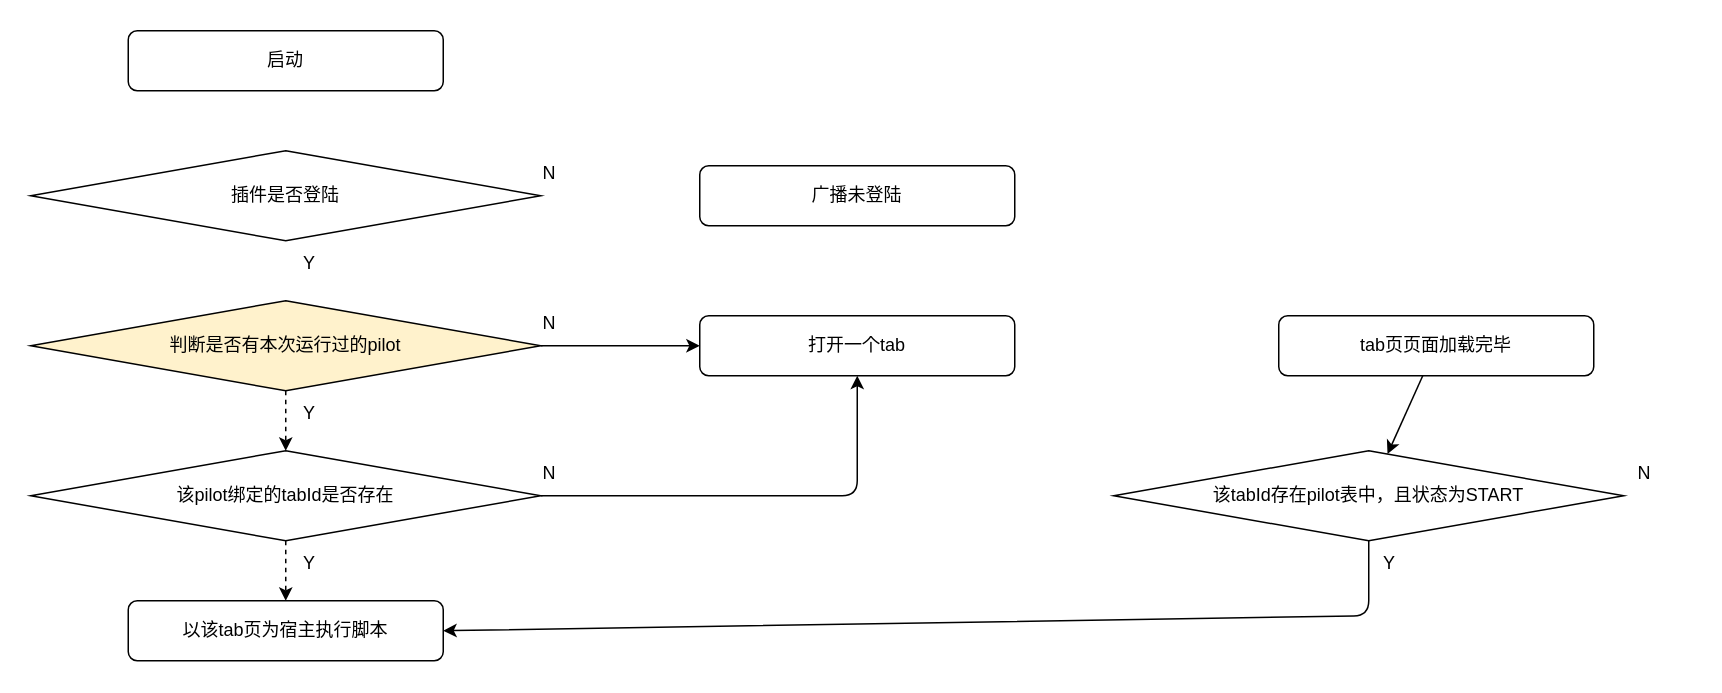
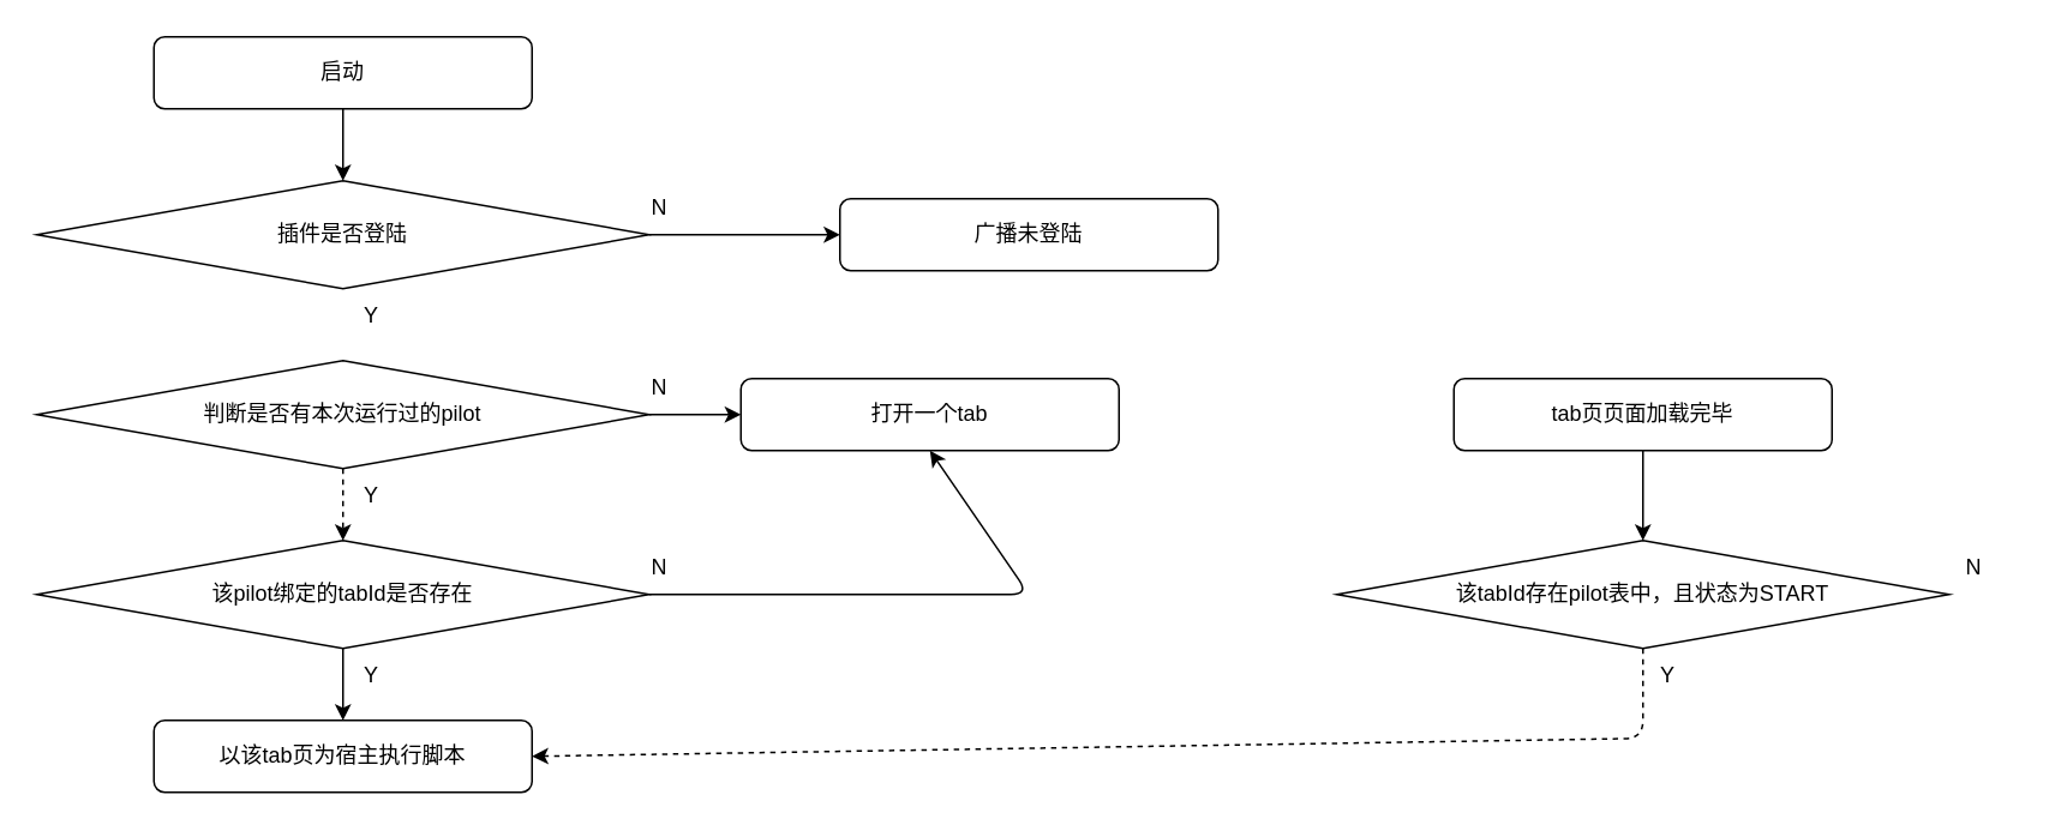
+ <mxCell id="2" value="" style="edgeStyle=none;html=1;" edge="1" parent="1" source="3" target="18"><mxGeometry relative="1" as="geometry" /></mxCell>
+ <mxCell id="17" value="" style="edgeStyle=none;html=1;" edge="1" parent="1" source="18" target="20"><mxGeometry relative="1" as="geometry" /></mxCell>
- <mxCell id="6" value="判断是否有本次运行过的pilot" style="rhombus;whiteSpace=wrap;html=1;fillColor=#fff2cc;" vertex="1" parent="1"><mxGeometry x="20" y="200" width="340" height="60" as="geometry" /></mxCell>
+ <mxCell id="6" value="判断是否有本次运行过的pilot" style="rhombus;whiteSpace=wrap;html=1;" vertex="1" parent="1"><mxGeometry x="20" y="200" width="340" height="60" as="geometry" /></mxCell>
- <mxCell id="11" value="打开一个tab" style="rounded=1;whiteSpace=wrap;html=1;" vertex="1" parent="1"><mxGeometry x="466" y="210" width="210" height="40" as="geometry" /></mxCell>
+ <mxCell id="11" value="打开一个tab" style="rounded=1;whiteSpace=wrap;html=1;" vertex="1" parent="1"><mxGeometry x="411" y="210" width="210" height="40" as="geometry" /></mxCell>
- <mxCell id="16" value="tab页页面加载完毕" style="rounded=1;whiteSpace=wrap;html=1;" vertex="1" parent="1"><mxGeometry x="852" y="210" width="210" height="40" as="geometry" /></mxCell>
+ <mxCell id="16" value="tab页页面加载完毕" style="rounded=1;whiteSpace=wrap;html=1;" vertex="1" parent="1"><mxGeometry x="807" y="210" width="210" height="40" as="geometry" /></mxCell>
- <mxCell id="7" value="" style="edgeStyle=none;html=1;dashed=1;" edge="1" parent="1" source="9" target="10"><mxGeometry relative="1" as="geometry" /></mxCell>
+ <mxCell id="7" value="" style="edgeStyle=none;html=1;" edge="1" parent="1" source="9" target="10"><mxGeometry relative="1" as="geometry" /></mxCell>
- <mxCell id="22" style="edgeStyle=none;html=1;exitX=0.5;exitY=1;exitDx=0;exitDy=0;entryX=1;entryY=0.5;entryDx=0;entryDy=0;" edge="1" parent="1" source="23" target="10"><mxGeometry relative="1" as="geometry"><Array as="points"><mxPoint x="912" y="410" /></Array></mxGeometry></mxCell>
+ <mxCell id="22" style="edgeStyle=none;html=1;exitX=0.5;exitY=1;exitDx=0;exitDy=0;entryX=1;entryY=0.5;entryDx=0;entryDy=0;dashed=1;" edge="1" parent="1" source="23" target="10"><mxGeometry relative="1" as="geometry"><Array as="points"><mxPoint x="912" y="410" /></Array></mxGeometry></mxCell>
